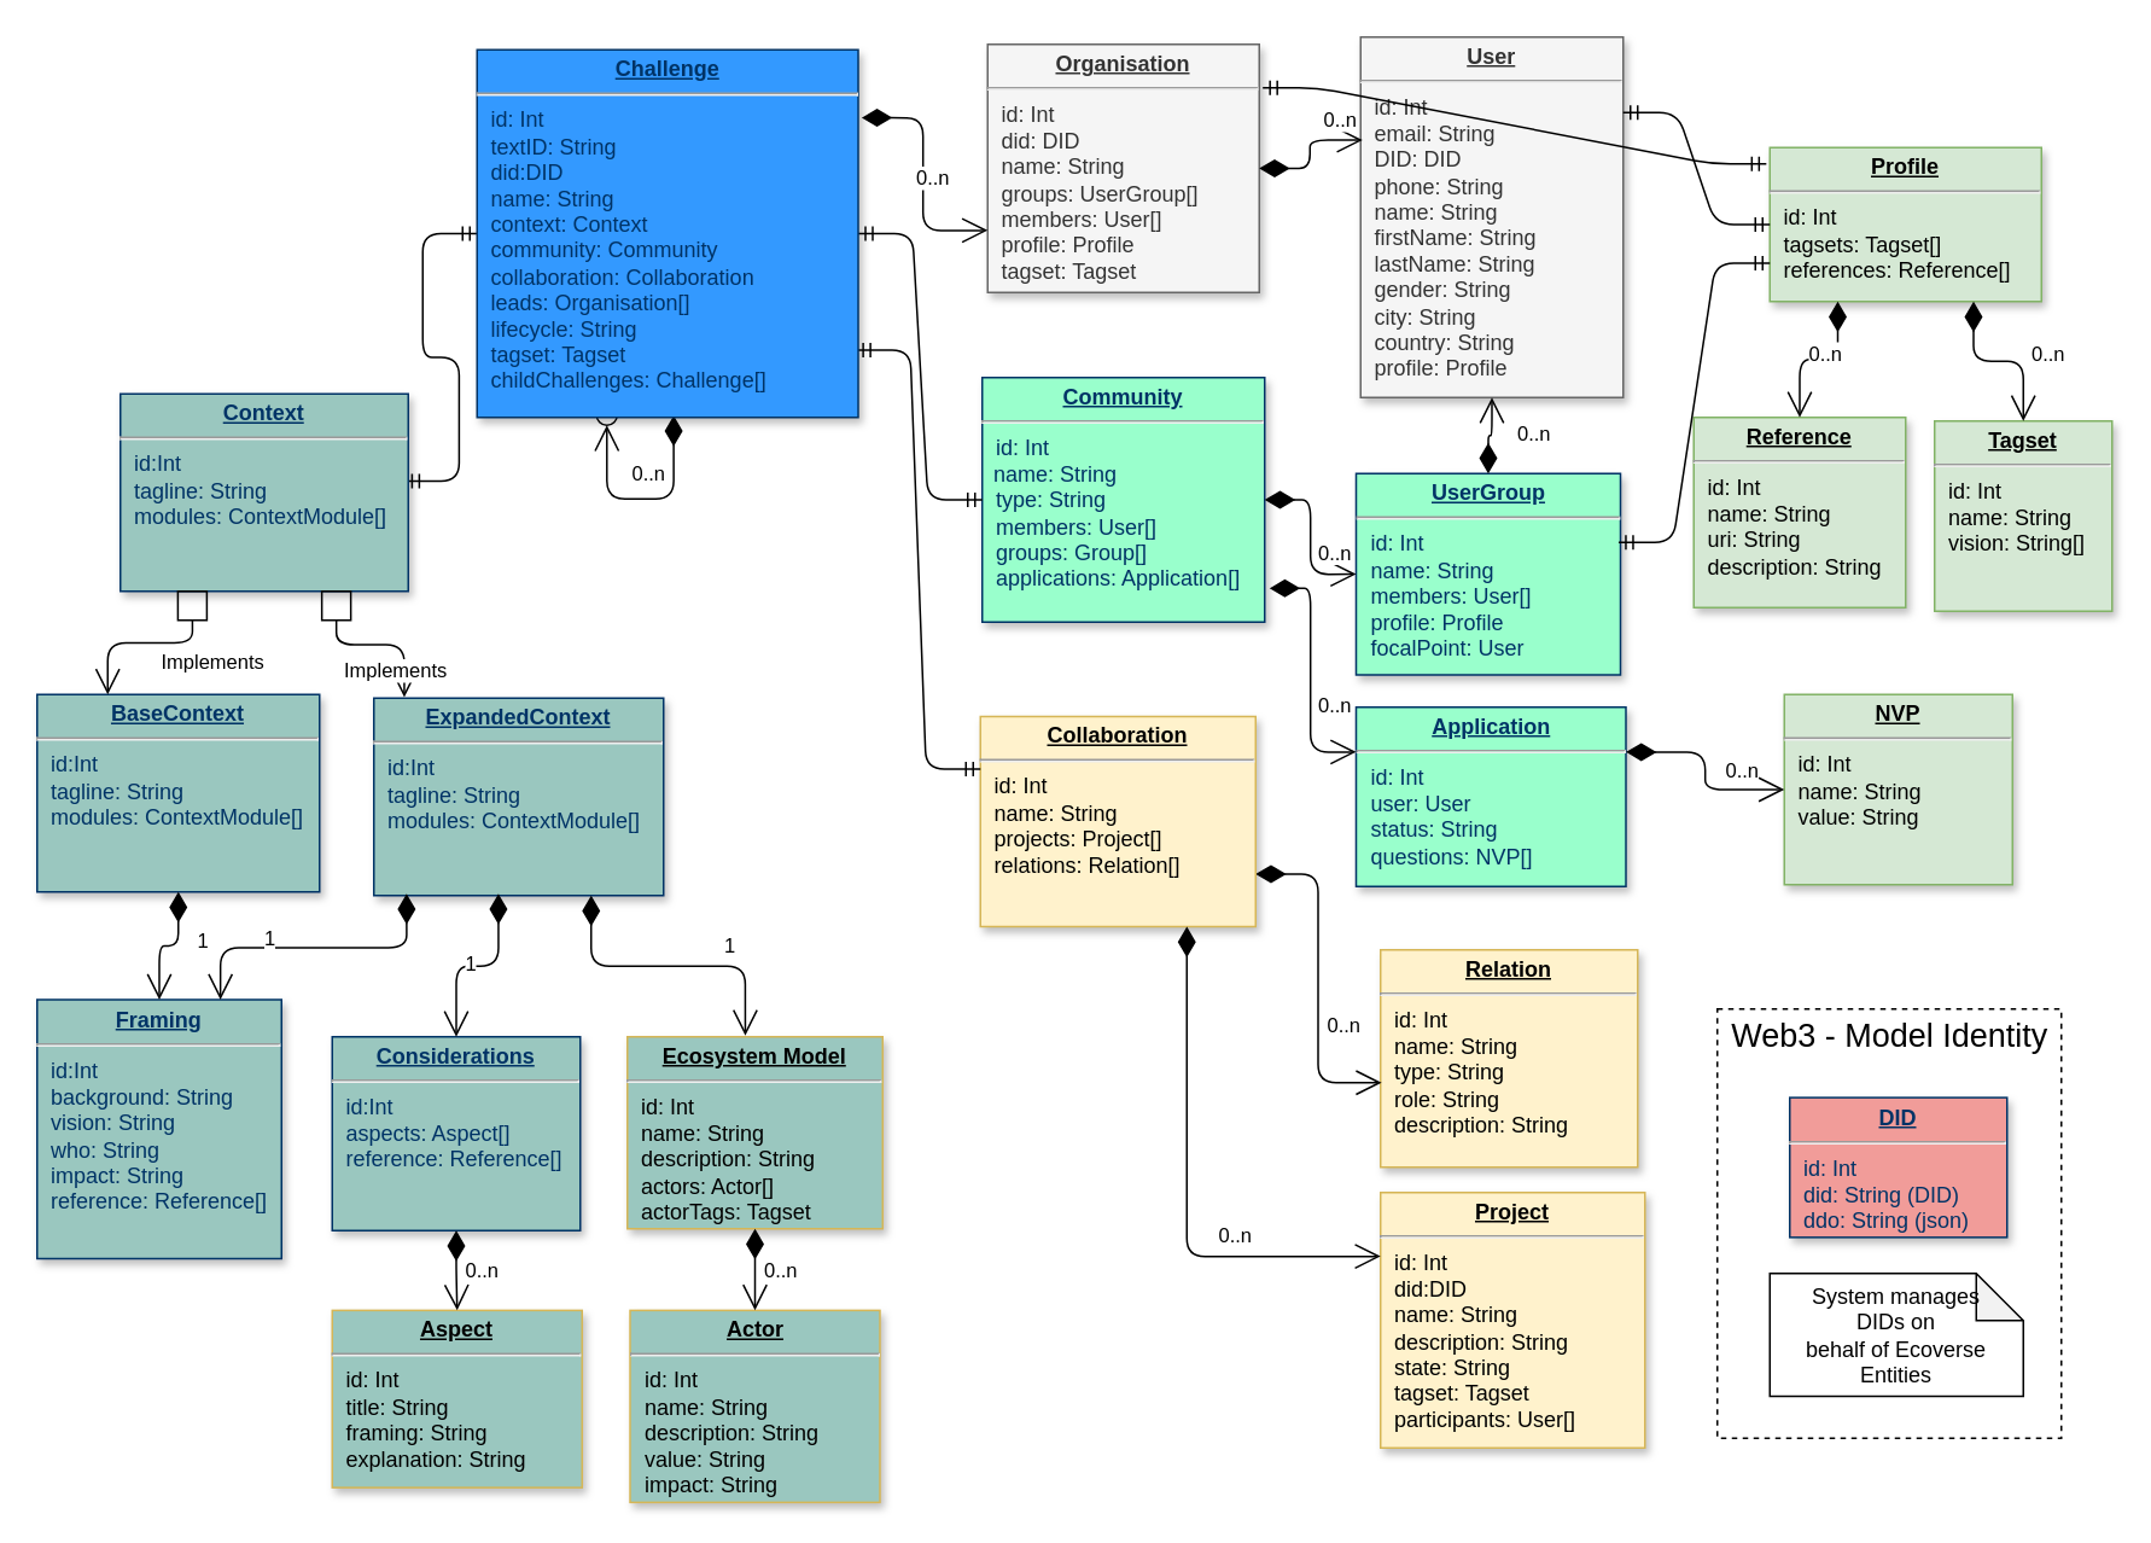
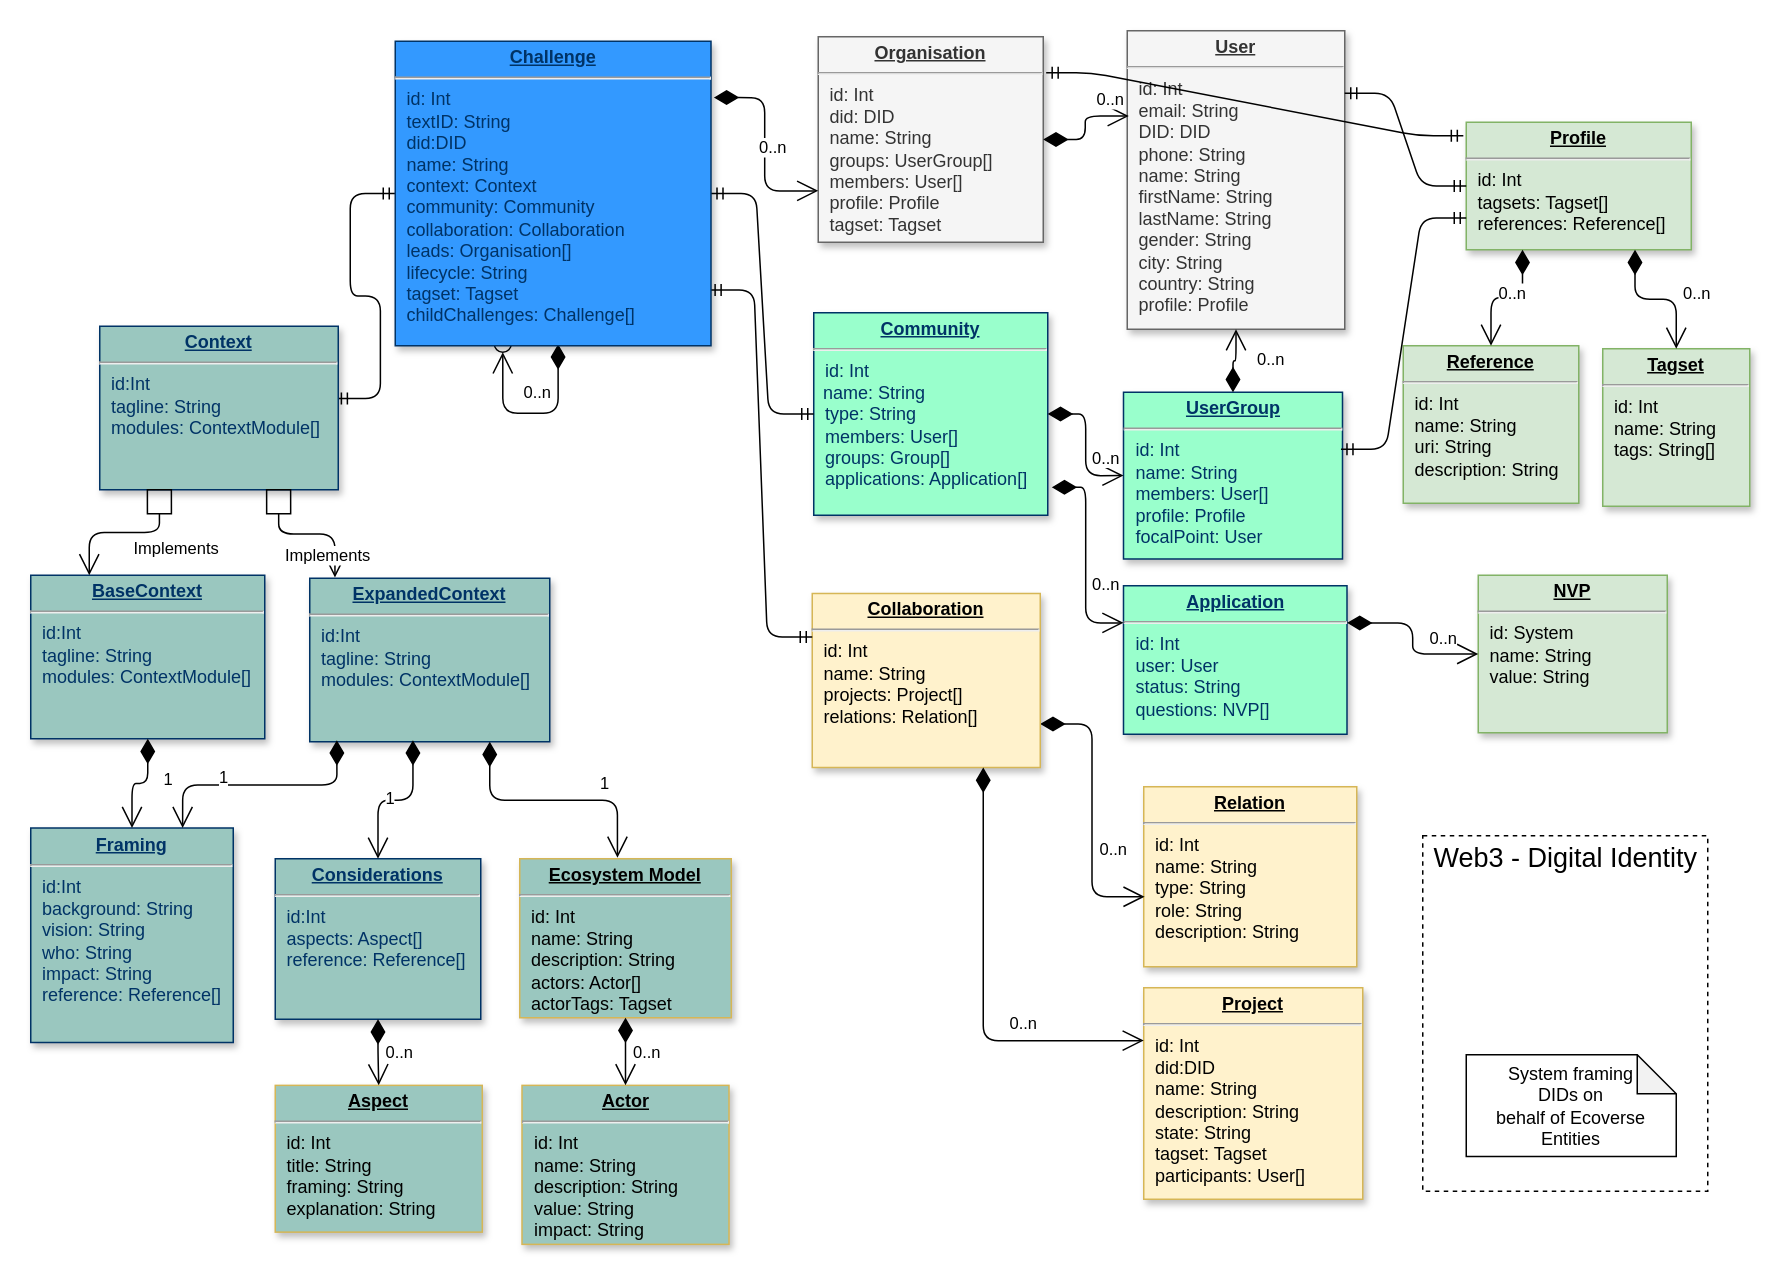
- <mxCell id="11" value="&lt;p style=&quot;margin: 0px ; margin-top: 4px ; text-align: center ; text-decoration: underline&quot;&gt;&lt;b&gt;Tagset&lt;/b&gt;&lt;/p&gt;&lt;hr&gt;&lt;p style=&quot;margin: 0px ; margin-left: 8px&quot;&gt;id: Int&lt;/p&gt;&lt;p style=&quot;margin: 0px ; margin-left: 8px&quot;&gt;name: String&lt;/p&gt;&lt;p style=&quot;margin: 0px ; margin-left: 8px&quot;&gt;vision: String[]&lt;/p&gt;&lt;p style=&quot;margin: 0px ; margin-left: 8px&quot;&gt;&lt;br&gt;&lt;/p&gt;" style="verticalAlign=top;align=left;overflow=fill;fontSize=12;fontFamily=Helvetica;html=1;strokeColor=#82b366;shadow=1;fillColor=#d5e8d4;" parent="1" vertex="1"><mxGeometry x="1068" y="232" width="98" height="105" as="geometry" /></mxCell>
+ <mxCell id="11" value="&lt;p style=&quot;margin: 0px ; margin-top: 4px ; text-align: center ; text-decoration: underline&quot;&gt;&lt;b&gt;Tagset&lt;/b&gt;&lt;/p&gt;&lt;hr&gt;&lt;p style=&quot;margin: 0px ; margin-left: 8px&quot;&gt;id: Int&lt;/p&gt;&lt;p style=&quot;margin: 0px ; margin-left: 8px&quot;&gt;name: String&lt;/p&gt;&lt;p style=&quot;margin: 0px ; margin-left: 8px&quot;&gt;tags: String[]&lt;/p&gt;&lt;p style=&quot;margin: 0px ; margin-left: 8px&quot;&gt;&lt;br&gt;&lt;/p&gt;" style="verticalAlign=top;align=left;overflow=fill;fontSize=12;fontFamily=Helvetica;html=1;strokeColor=#82b366;shadow=1;fillColor=#d5e8d4;" parent="1" vertex="1"><mxGeometry x="1068" y="232" width="98" height="105" as="geometry" /></mxCell>
- <mxCell id="25" value="&lt;p style=&quot;margin: 0px ; margin-top: 4px ; text-align: center ; text-decoration: underline&quot;&gt;&lt;b&gt;NVP&lt;/b&gt;&lt;/p&gt;&lt;hr&gt;&lt;p style=&quot;margin: 0px ; margin-left: 8px&quot;&gt;id: Int&lt;/p&gt;&lt;p style=&quot;margin: 0px ; margin-left: 8px&quot;&gt;name: String&lt;/p&gt;&lt;p style=&quot;margin: 0px ; margin-left: 8px&quot;&gt;value: String&lt;/p&gt;&lt;p style=&quot;margin: 0px ; margin-left: 8px&quot;&gt;&lt;br&gt;&lt;/p&gt;" style="verticalAlign=top;align=left;overflow=fill;fontSize=12;fontFamily=Helvetica;html=1;strokeColor=#82b366;shadow=1;fillColor=#d5e8d4;" parent="1" vertex="1"><mxGeometry x="985" y="383" width="126" height="105" as="geometry" /></mxCell>
+ <mxCell id="25" value="&lt;p style=&quot;margin: 0px ; margin-top: 4px ; text-align: center ; text-decoration: underline&quot;&gt;&lt;b&gt;NVP&lt;/b&gt;&lt;/p&gt;&lt;hr&gt;&lt;p style=&quot;margin: 0px ; margin-left: 8px&quot;&gt;id: System&lt;/p&gt;&lt;p style=&quot;margin: 0px ; margin-left: 8px&quot;&gt;name: String&lt;/p&gt;&lt;p style=&quot;margin: 0px ; margin-left: 8px&quot;&gt;value: String&lt;/p&gt;&lt;p style=&quot;margin: 0px ; margin-left: 8px&quot;&gt;&lt;br&gt;&lt;/p&gt;" style="verticalAlign=top;align=left;overflow=fill;fontSize=12;fontFamily=Helvetica;html=1;strokeColor=#82b366;shadow=1;fillColor=#d5e8d4;" parent="1" vertex="1"><mxGeometry x="985" y="383" width="126" height="105" as="geometry" /></mxCell>
- <mxCell id="13" value="&lt;font style=&quot;font-size: 18px&quot;&gt;Web3 - Model Identity&lt;/font&gt;" style="text;html=1;strokeColor=none;fillColor=none;align=center;verticalAlign=middle;whiteSpace=wrap;rounded=0;" parent="1" vertex="1"><mxGeometry x="949.5" y="561.5" width="187" height="20" as="geometry" /></mxCell>
+ <mxCell id="13" value="&lt;font style=&quot;font-size: 18px&quot;&gt;Web3 - Digital Identity&lt;/font&gt;" style="text;html=1;strokeColor=none;fillColor=none;align=center;verticalAlign=middle;whiteSpace=wrap;rounded=0;" parent="1" vertex="1"><mxGeometry x="949.5" y="561.5" width="187" height="20" as="geometry" /></mxCell>
- <mxCell id="4" value="&lt;p style=&quot;margin: 0px ; margin-top: 4px ; text-align: center ; text-decoration: underline&quot;&gt;&lt;strong&gt;DID&lt;/strong&gt;&lt;/p&gt;&lt;hr&gt;&lt;p style=&quot;margin: 0px ; margin-left: 8px&quot;&gt;id: Int&lt;/p&gt;&lt;p style=&quot;margin: 0px ; margin-left: 8px&quot;&gt;did: String (DID)&lt;/p&gt;&lt;p style=&quot;margin: 0px ; margin-left: 8px&quot;&gt;ddo: String (json)&lt;/p&gt;&lt;p style=&quot;margin: 0px ; margin-left: 8px&quot;&gt;&lt;br&gt;&lt;/p&gt;" style="verticalAlign=top;align=left;overflow=fill;fontSize=12;fontFamily=Helvetica;html=1;strokeColor=#003366;shadow=1;fillColor=#F19C99;fontColor=#003366" parent="1" vertex="1"><mxGeometry x="988" y="605.58" width="120" height="77.16" as="geometry" /></mxCell>
- <mxCell id="14" value="System manages &lt;br&gt;DIDs on &lt;br&gt;behalf&amp;nbsp;of Ecoverse Entities" style="shape=note;whiteSpace=wrap;html=1;backgroundOutline=1;darkOpacity=0.05;size=26;" parent="1" vertex="1"><mxGeometry x="977" y="702.66" width="140" height="67.84" as="geometry" /></mxCell>
+ <mxCell id="14" value="System framing &lt;br&gt;DIDs on &lt;br&gt;behalf&amp;nbsp;of Ecoverse Entities" style="shape=note;whiteSpace=wrap;html=1;backgroundOutline=1;darkOpacity=0.05;size=26;" parent="1" vertex="1"><mxGeometry x="977" y="702.66" width="140" height="67.84" as="geometry" /></mxCell>
